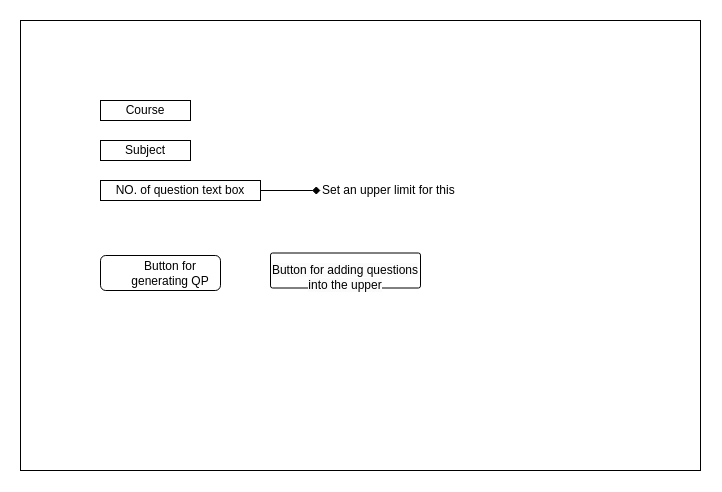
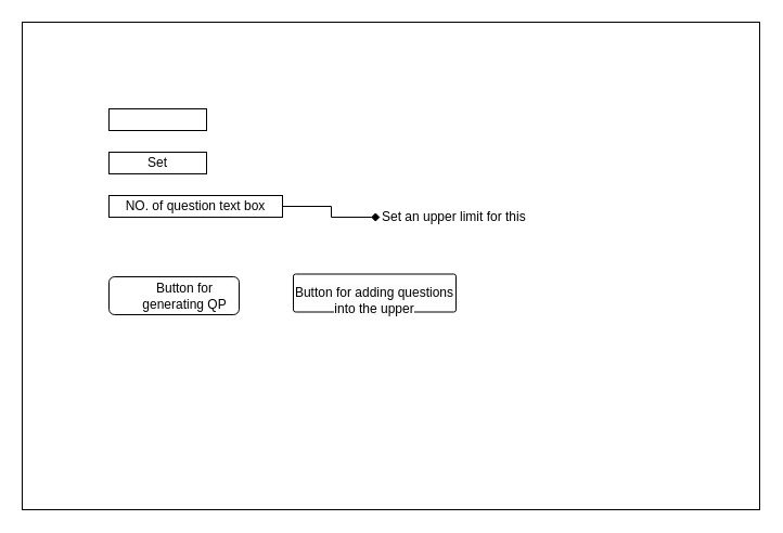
- <mxCell id="4" value="Course" style="text;strokeColor=none;align=center;fillColor=none;html=1;verticalAlign=middle;whiteSpace=wrap;rounded=0;" vertex="1" parent="1"><mxGeometry x="100" y="100" width="90" height="20" as="geometry" /></mxCell>
- <mxCell id="6" value="Subject" style="text;strokeColor=none;align=center;fillColor=none;html=1;verticalAlign=middle;whiteSpace=wrap;rounded=0;" vertex="1" parent="1"><mxGeometry x="100" y="140" width="90" height="20" as="geometry" /></mxCell>
+ <mxCell id="6" value="Set" style="text;strokeColor=none;align=center;fillColor=none;html=1;verticalAlign=middle;whiteSpace=wrap;rounded=0;" vertex="1" parent="1"><mxGeometry x="100" y="140" width="90" height="20" as="geometry" /></mxCell>
- <mxCell id="10" value="Set an upper limit for this&amp;nbsp;" style="text;strokeColor=none;align=center;fillColor=none;html=1;verticalAlign=middle;whiteSpace=wrap;rounded=0;" vertex="1" parent="1"><mxGeometry x="320" y="175" width="140" height="30" as="geometry" /></mxCell>
+ <mxCell id="10" value="Set an upper limit for this&amp;nbsp;" style="text;strokeColor=none;align=center;fillColor=none;html=1;verticalAlign=middle;whiteSpace=wrap;rounded=0;" vertex="1" parent="1"><mxGeometry x="350" y="185" width="140" height="30" as="geometry" /></mxCell>
